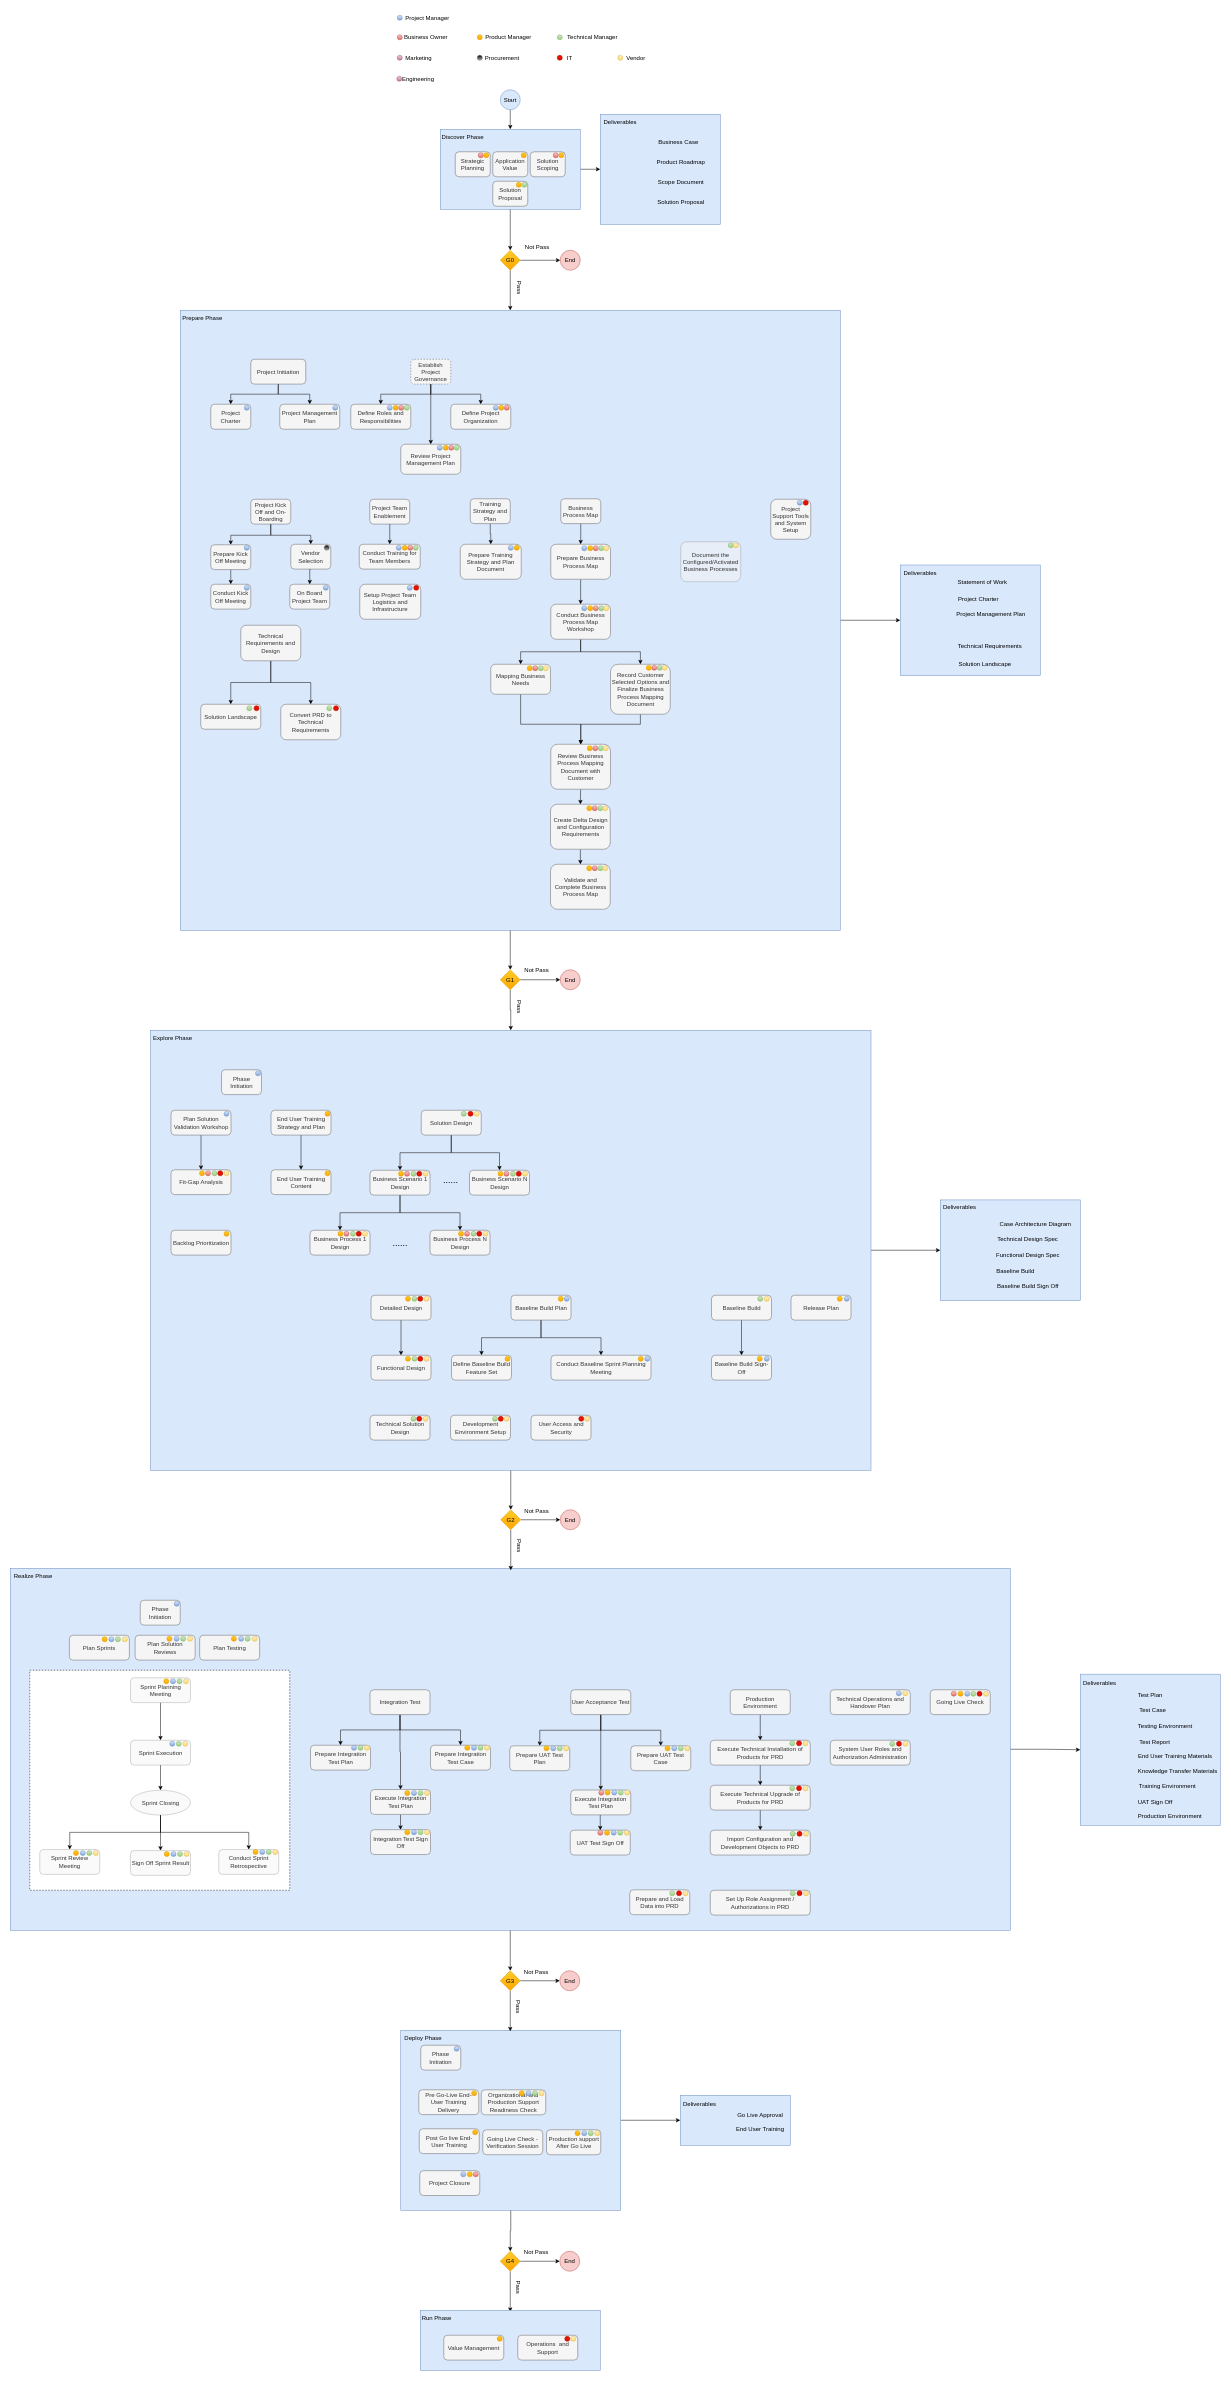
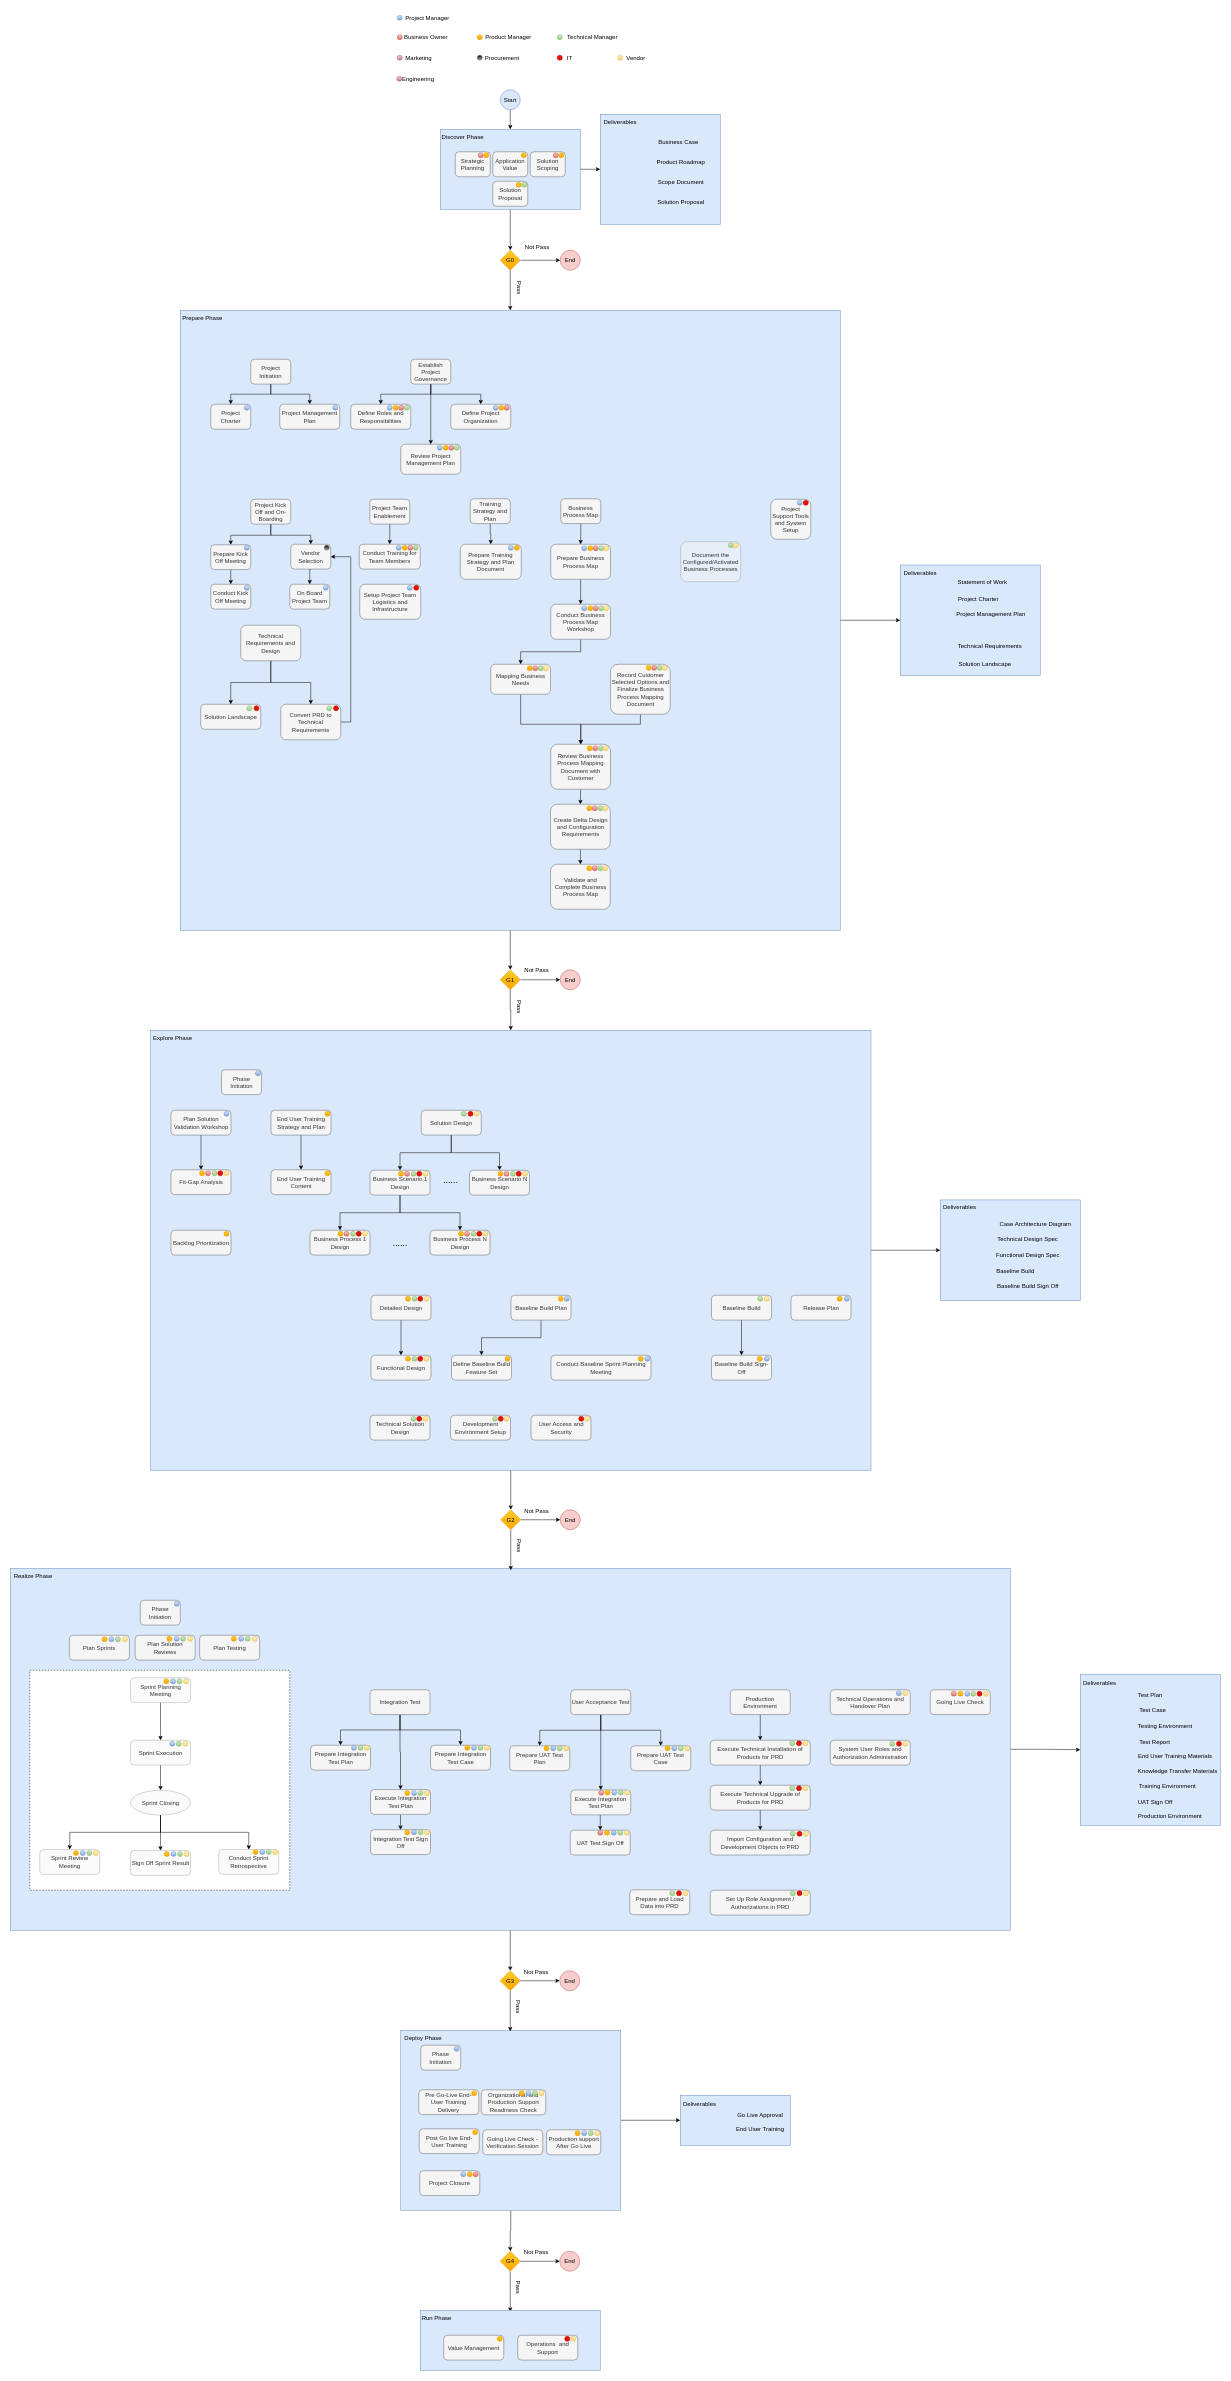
- <mxCell id="70" value="Project Initiation" style="rounded=1;whiteSpace=wrap;html=1;fillColor=#f5f5f5;strokeColor=#666666;fontColor=#333333;" vertex="1" parent="1"><mxGeometry x="501" y="718" width="110" height="49.71" as="geometry" /></mxCell>
+ <mxCell id="70" value="Project Initiation" style="rounded=1;whiteSpace=wrap;html=1;fillColor=#f5f5f5;strokeColor=#666666;fontColor=#333333;" vertex="1" parent="1"><mxGeometry x="501" y="718" width="80" height="49.71" as="geometry" /></mxCell>
- <mxCell id="78" value="Establish Project Governance" style="rounded=1;whiteSpace=wrap;html=1;fillColor=#f5f5f5;strokeColor=#666666;fontColor=#333333;dashed=1;" vertex="1" parent="1"><mxGeometry x="821" y="718" width="80" height="49.71" as="geometry" /></mxCell>
+ <mxCell id="78" value="Establish Project Governance" style="rounded=1;whiteSpace=wrap;html=1;fillColor=#f5f5f5;strokeColor=#666666;fontColor=#333333;" vertex="1" parent="1"><mxGeometry x="821" y="718" width="80" height="49.71" as="geometry" /></mxCell>
+ <mxCell id="184" style="edgeStyle=orthogonalEdgeStyle;rounded=0;orthogonalLoop=1;jettySize=auto;html=1;exitX=1;exitY=0.5;exitDx=0;exitDy=0;entryX=1;entryY=0.5;entryDx=0;entryDy=0;" edge="1" parent="1" source="185" target="104"><mxGeometry relative="1" as="geometry" /></mxCell>
- <mxCell id="140" style="edgeStyle=orthogonalEdgeStyle;rounded=0;orthogonalLoop=1;jettySize=auto;html=1;exitX=0.5;exitY=1;exitDx=0;exitDy=0;" edge="1" parent="1" source="141" target="155"><mxGeometry relative="1" as="geometry" /></mxCell>
- <mxCell id="238" style="edgeStyle=orthogonalEdgeStyle;rounded=0;orthogonalLoop=1;jettySize=auto;html=1;exitX=0.5;exitY=1;exitDx=0;exitDy=0;entryX=0.5;entryY=0;entryDx=0;entryDy=0;" edge="1" parent="1" source="239" target="241"><mxGeometry relative="1" as="geometry" /></mxCell>
